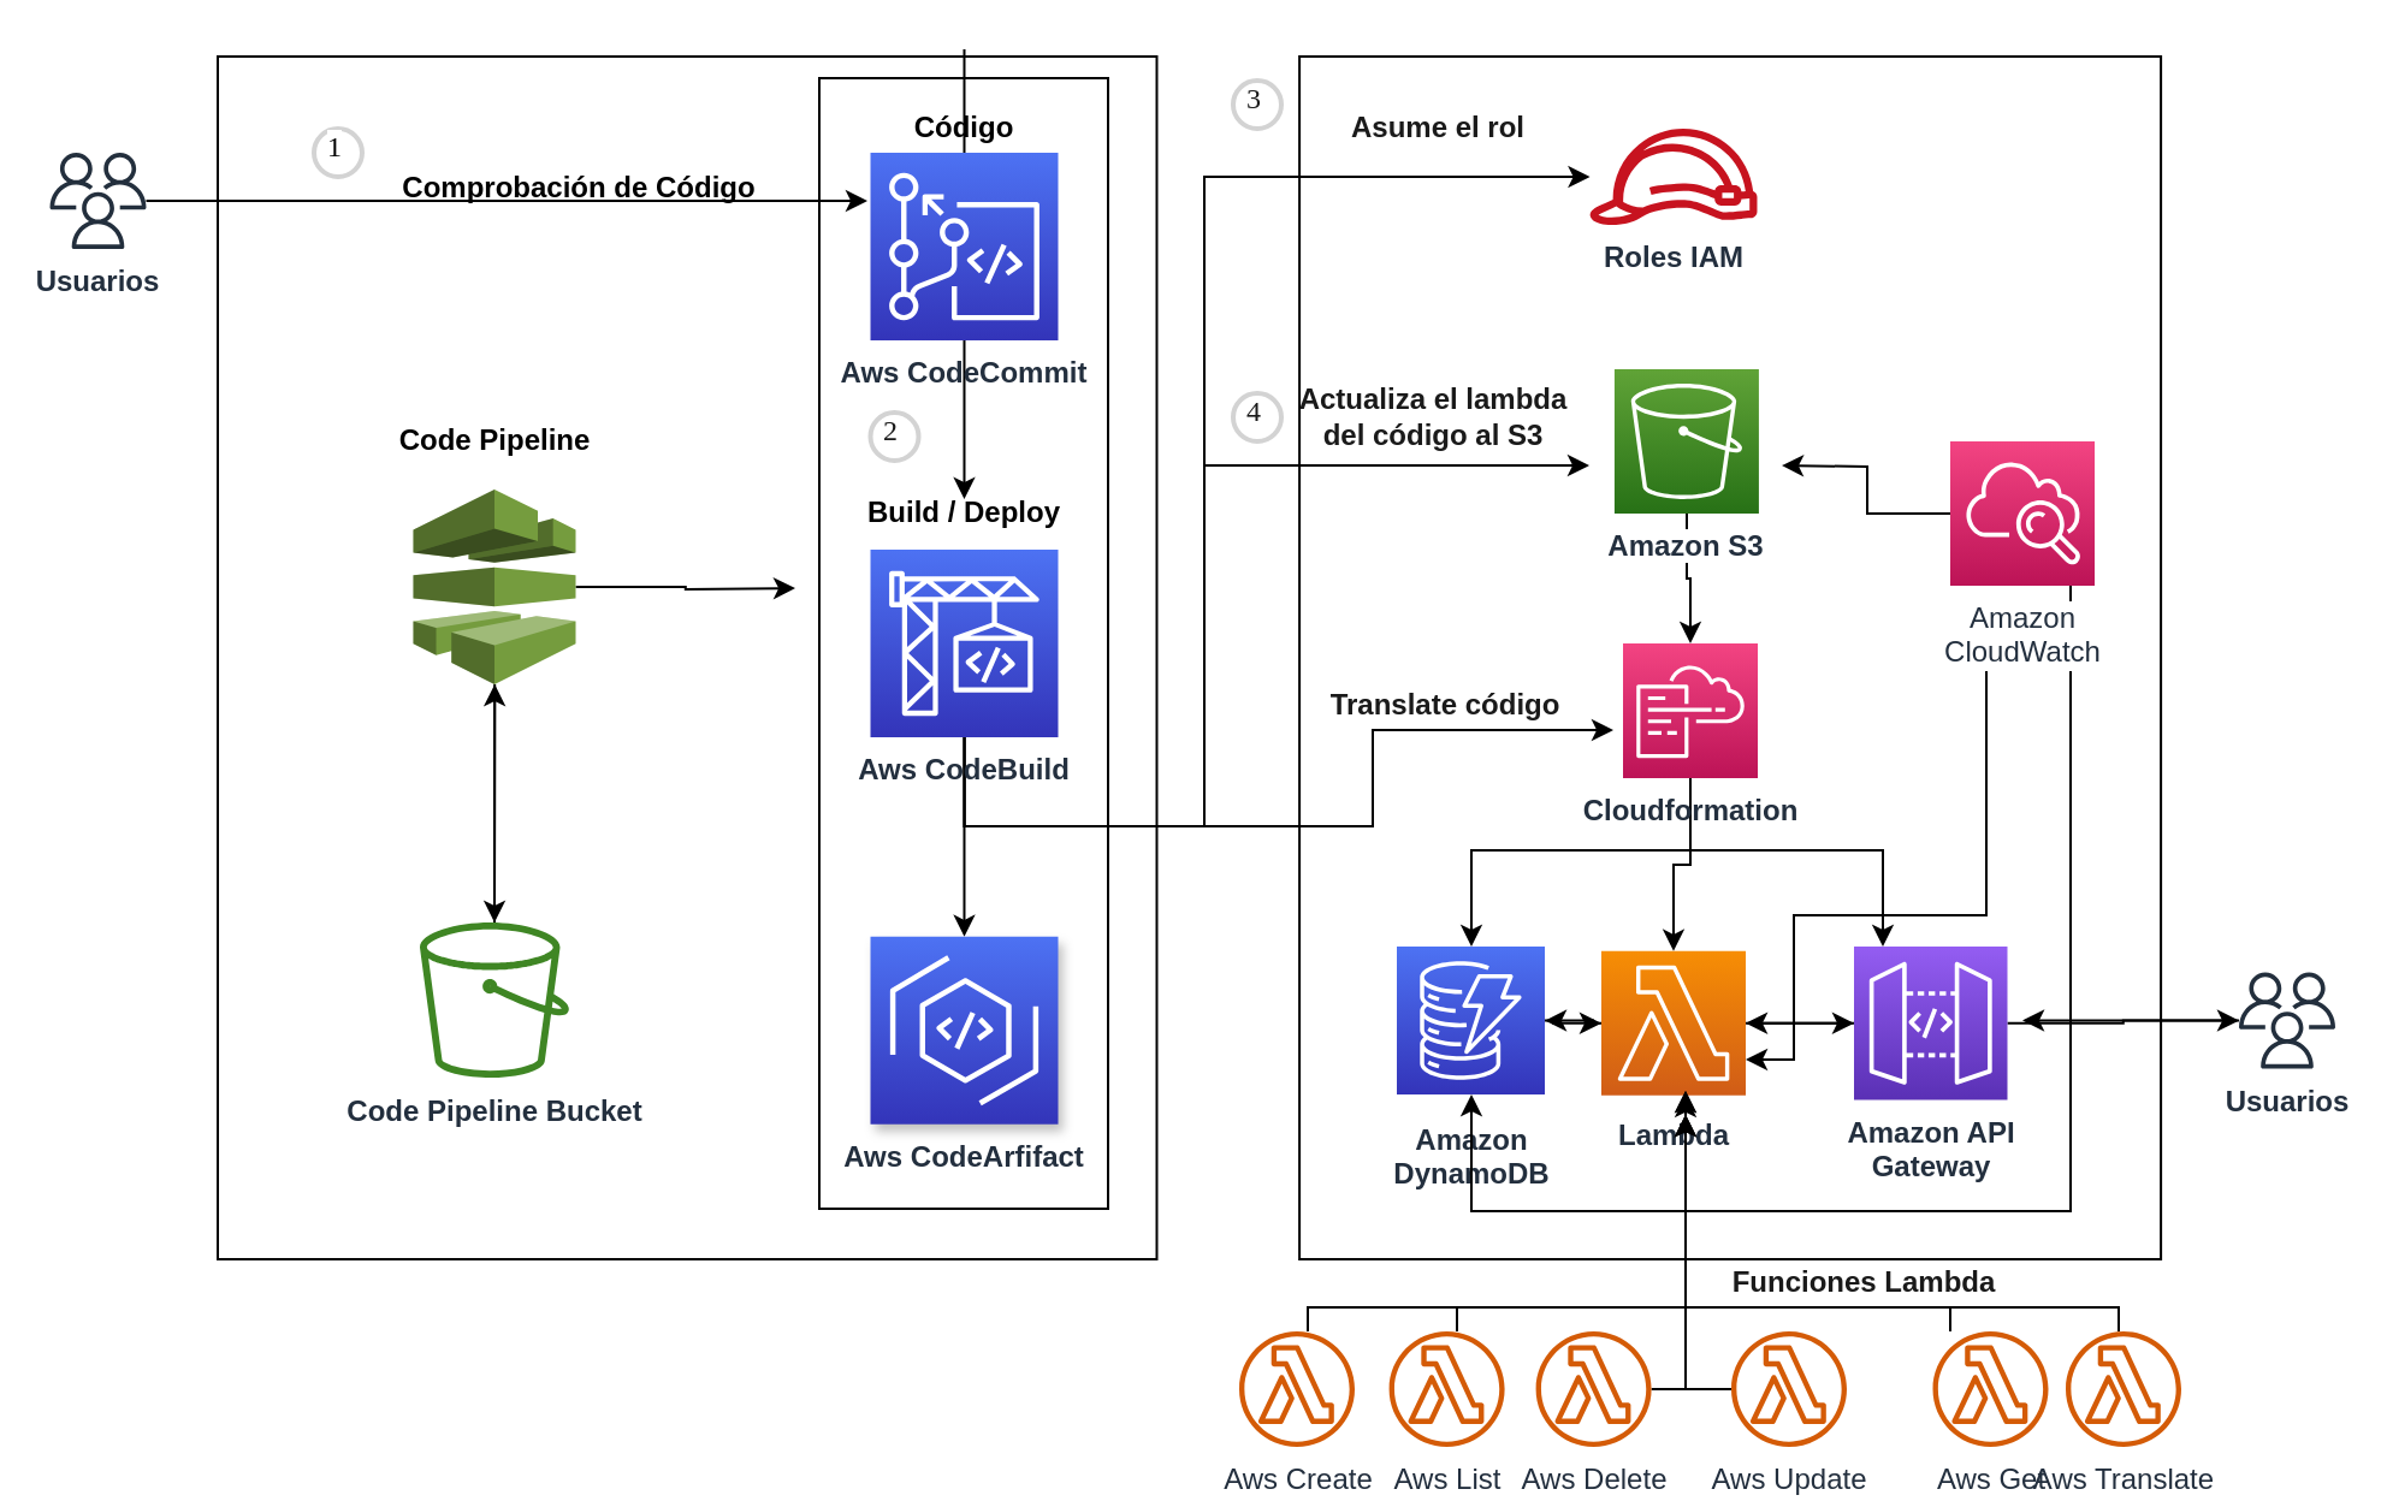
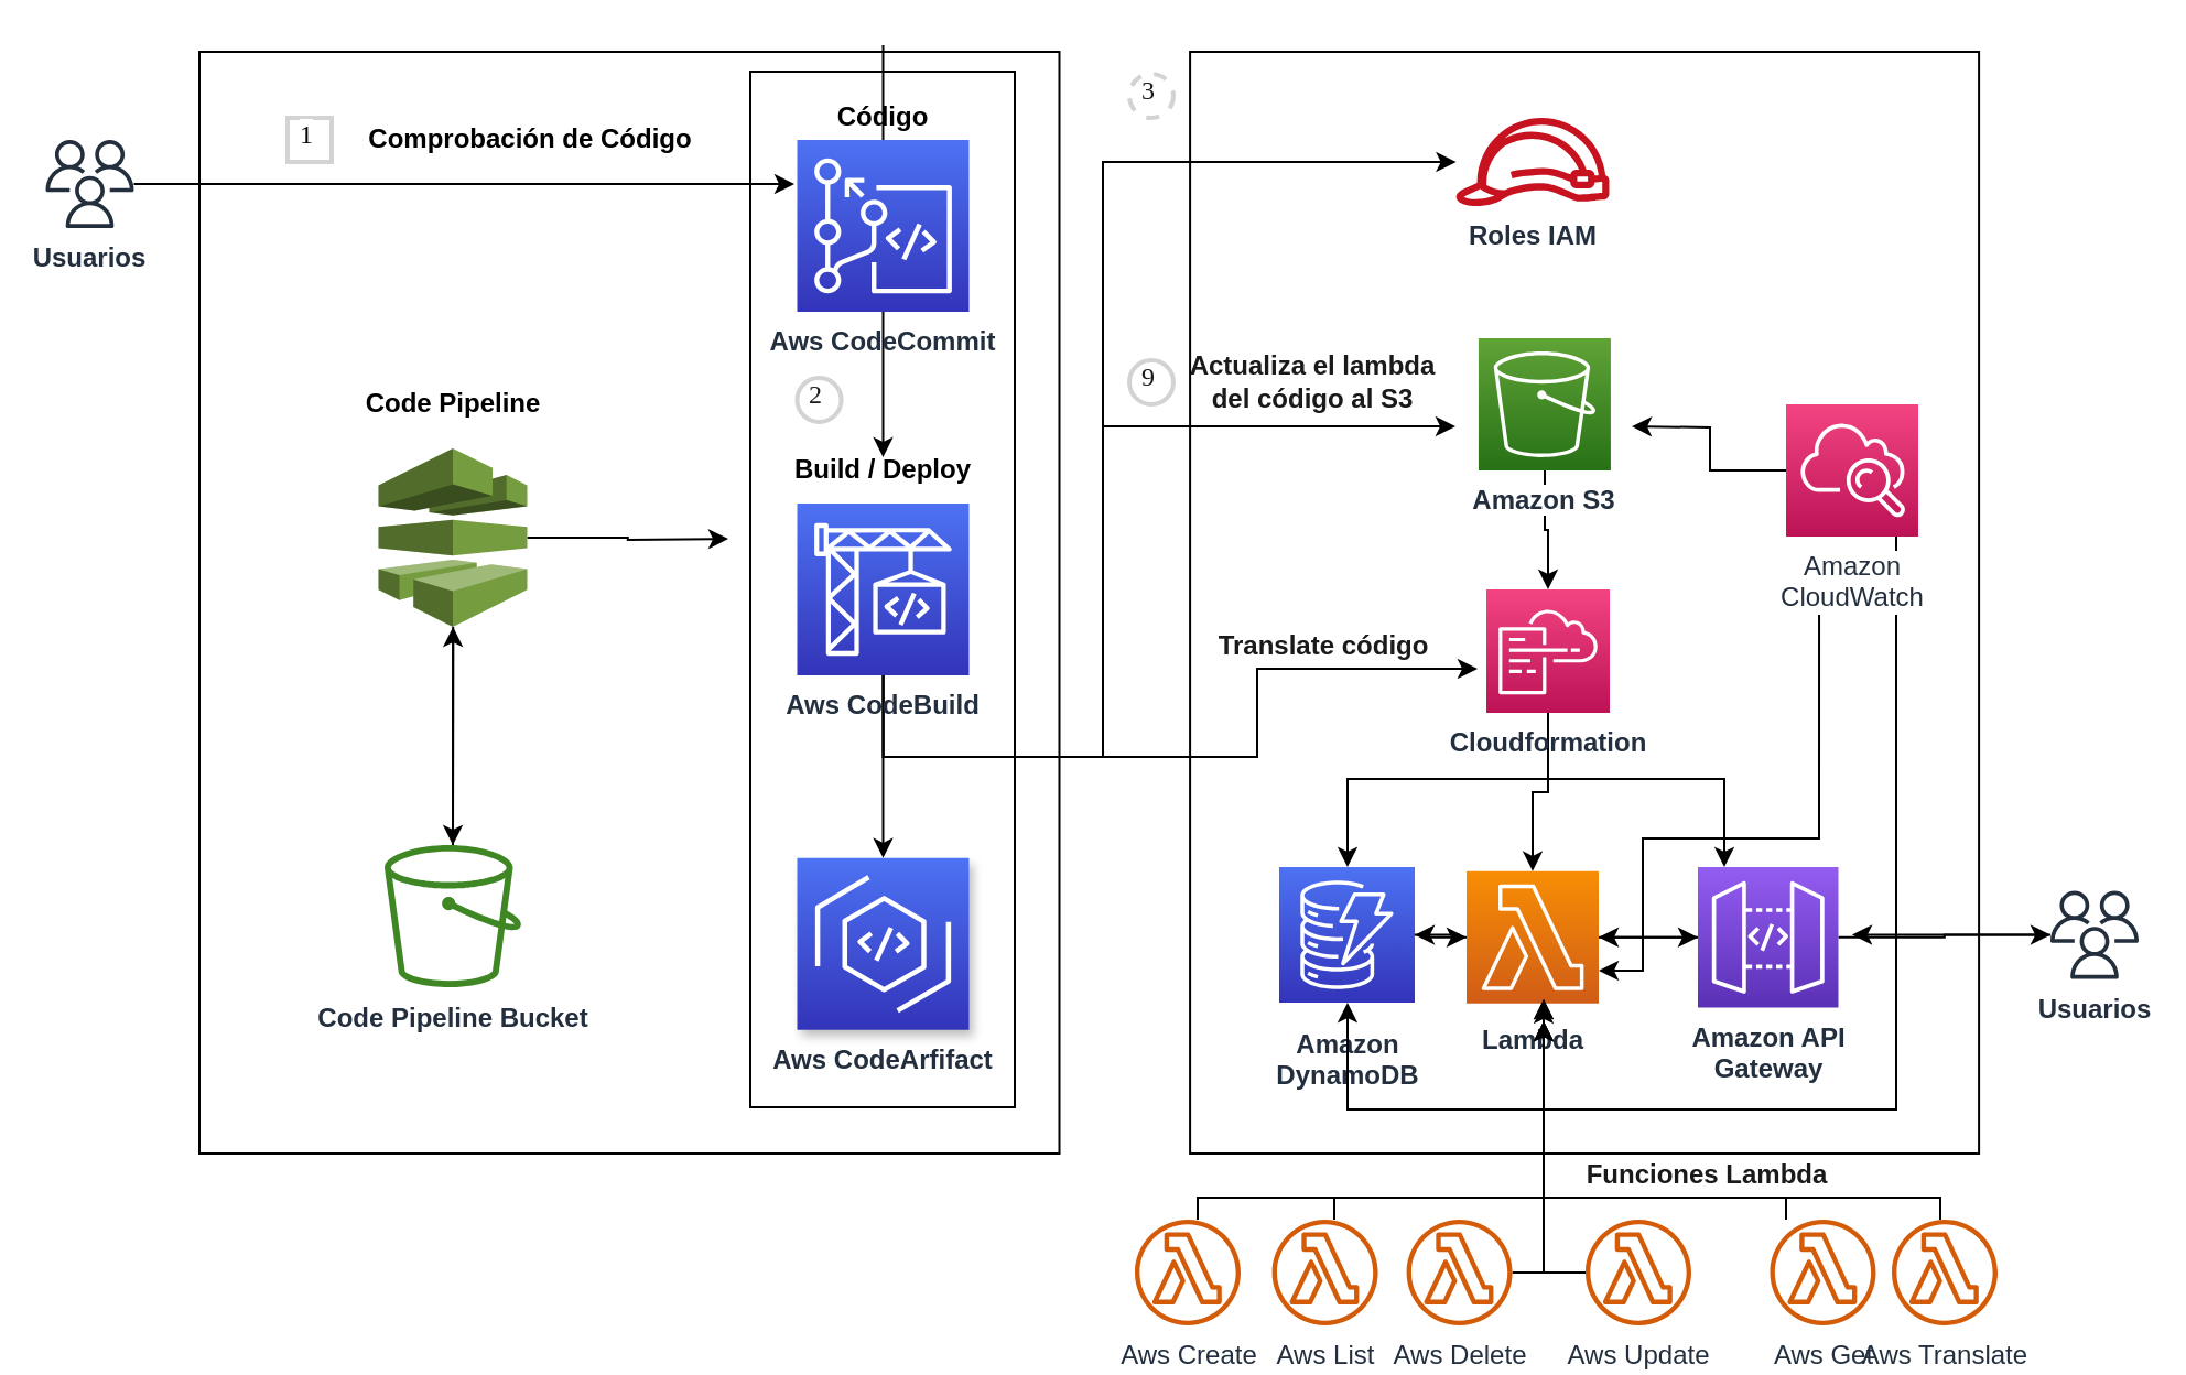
- <mxCell id="42" value="3" style="ellipse;whiteSpace=wrap;html=1;aspect=fixed;strokeWidth=2;fontFamily=Tahoma;spacingBottom=4;spacingRight=2;strokeColor=#d3d3d3;labelBackgroundColor=none;fontColor=#1A1A1A;" parent="1" vertex="1"><mxGeometry x="512" y="33" width="20" height="20" as="geometry" /></mxCell>
+ <mxCell id="42" value="3" style="ellipse;whiteSpace=wrap;html=1;aspect=fixed;strokeWidth=2;fontFamily=Tahoma;spacingBottom=4;spacingRight=2;strokeColor=#d3d3d3;labelBackgroundColor=none;fontColor=#1A1A1A;dashed=1;" parent="1" vertex="1"><mxGeometry x="512" y="33" width="20" height="20" as="geometry" /></mxCell>
- <mxCell id="47" value="&lt;b&gt;Asume el rol&lt;/b&gt;" style="text;html=1;resizable=0;autosize=1;align=center;verticalAlign=middle;points=[];fillColor=none;strokeColor=none;rounded=0;labelBackgroundColor=none;fontColor=#1A1A1A;" parent="1" vertex="1"><mxGeometry x="551.5" y="43" width="90" height="20" as="geometry" /></mxCell>
- <mxCell id="36" value="1" style="ellipse;whiteSpace=wrap;html=1;aspect=fixed;strokeWidth=2;fontFamily=Tahoma;spacingBottom=4;spacingRight=2;strokeColor=#d3d3d3;labelBackgroundColor=default;fontColor=default;" parent="1" vertex="1"><mxGeometry x="130" y="53" width="20" height="20" as="geometry" /></mxCell>
+ <mxCell id="36" value="1" style="whiteSpace=wrap;html=1;aspect=fixed;strokeWidth=2;fontFamily=Tahoma;spacingBottom=4;spacingRight=2;strokeColor=#d3d3d3;labelBackgroundColor=default;fontColor=default;rounded=0;" parent="1" vertex="1"><mxGeometry x="130" y="53" width="20" height="20" as="geometry" /></mxCell>
- <mxCell id="35" value="&lt;b&gt;Comprobación de Código&lt;/b&gt;" style="text;html=1;resizable=0;autosize=1;align=center;verticalAlign=middle;points=[];fillColor=none;strokeColor=none;rounded=0;labelBackgroundColor=none;fontColor=default;" parent="1" vertex="1"><mxGeometry x="160" y="68" width="160" height="20" as="geometry" /></mxCell>
+ <mxCell id="35" value="&lt;b&gt;Comprobación de Código&lt;/b&gt;" style="text;html=1;resizable=0;autosize=1;align=center;verticalAlign=middle;points=[];fillColor=none;strokeColor=none;rounded=0;labelBackgroundColor=none;fontColor=default;" parent="1" vertex="1"><mxGeometry x="160" y="53" width="160" height="20" as="geometry" /></mxCell>
- <mxCell id="43" value="4" style="ellipse;whiteSpace=wrap;html=1;aspect=fixed;strokeWidth=2;fontFamily=Tahoma;spacingBottom=4;spacingRight=2;strokeColor=#d3d3d3;labelBackgroundColor=none;fontColor=#1A1A1A;" parent="1" vertex="1"><mxGeometry x="512" y="163" width="20" height="20" as="geometry" /></mxCell>
+ <mxCell id="43" value="9" style="ellipse;whiteSpace=wrap;html=1;aspect=fixed;strokeWidth=2;fontFamily=Tahoma;spacingBottom=4;spacingRight=2;strokeColor=#d3d3d3;labelBackgroundColor=none;fontColor=#1A1A1A;" parent="1" vertex="1"><mxGeometry x="512" y="163" width="20" height="20" as="geometry" /></mxCell>
